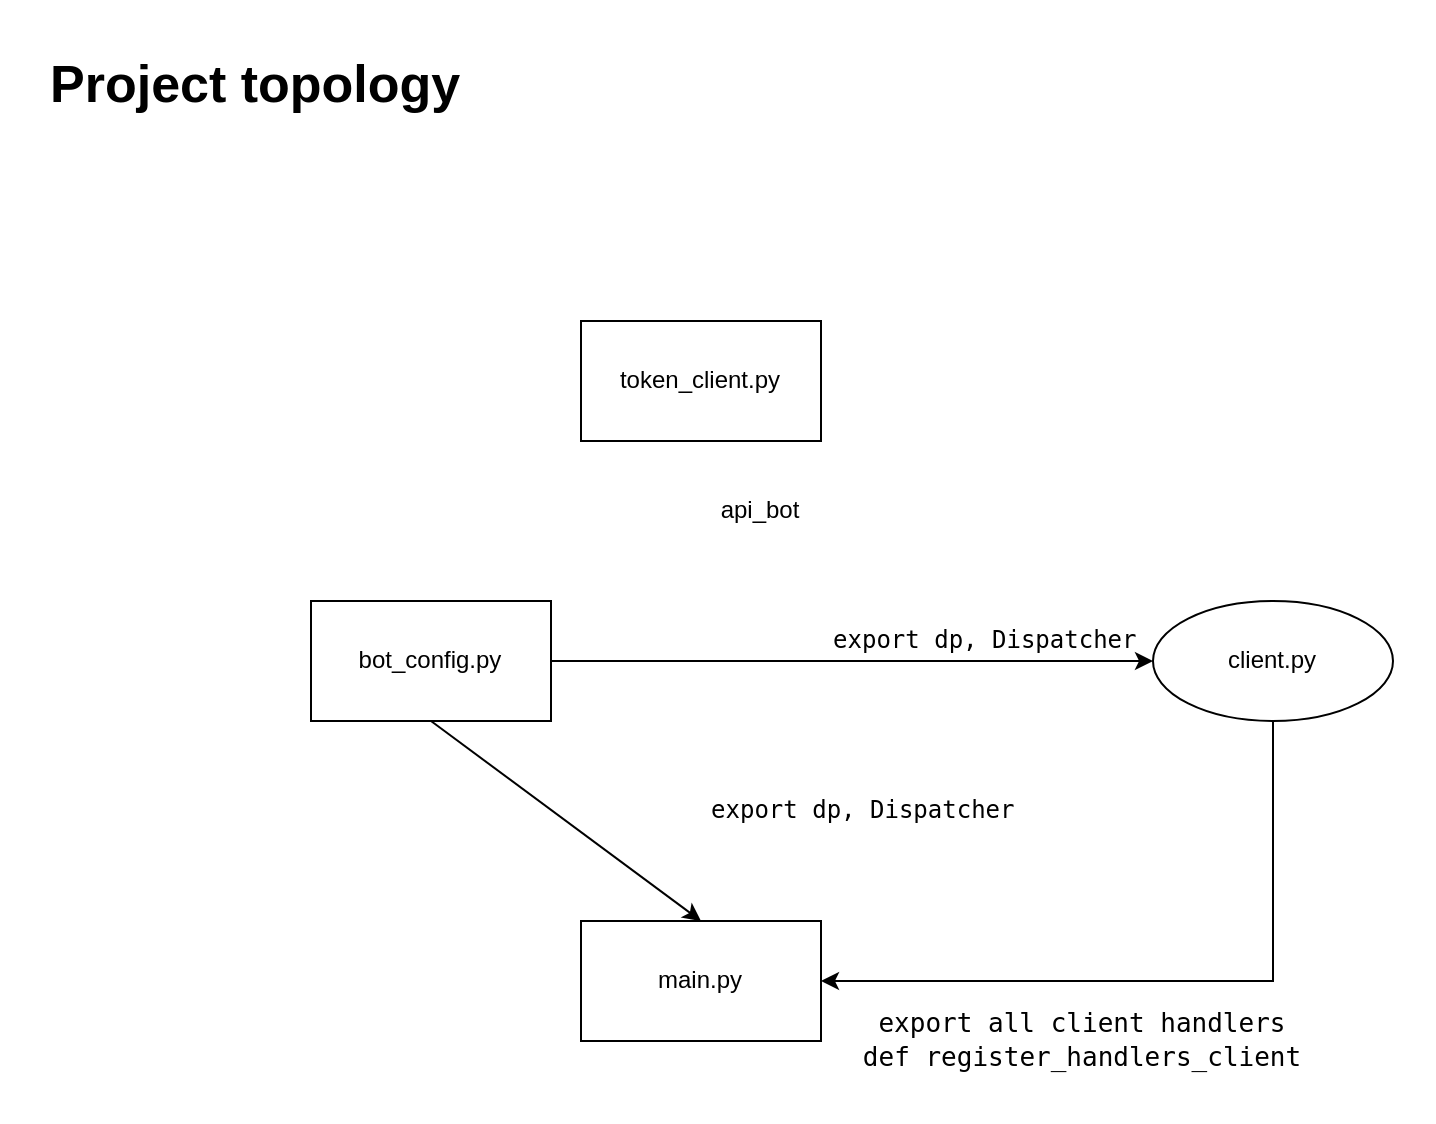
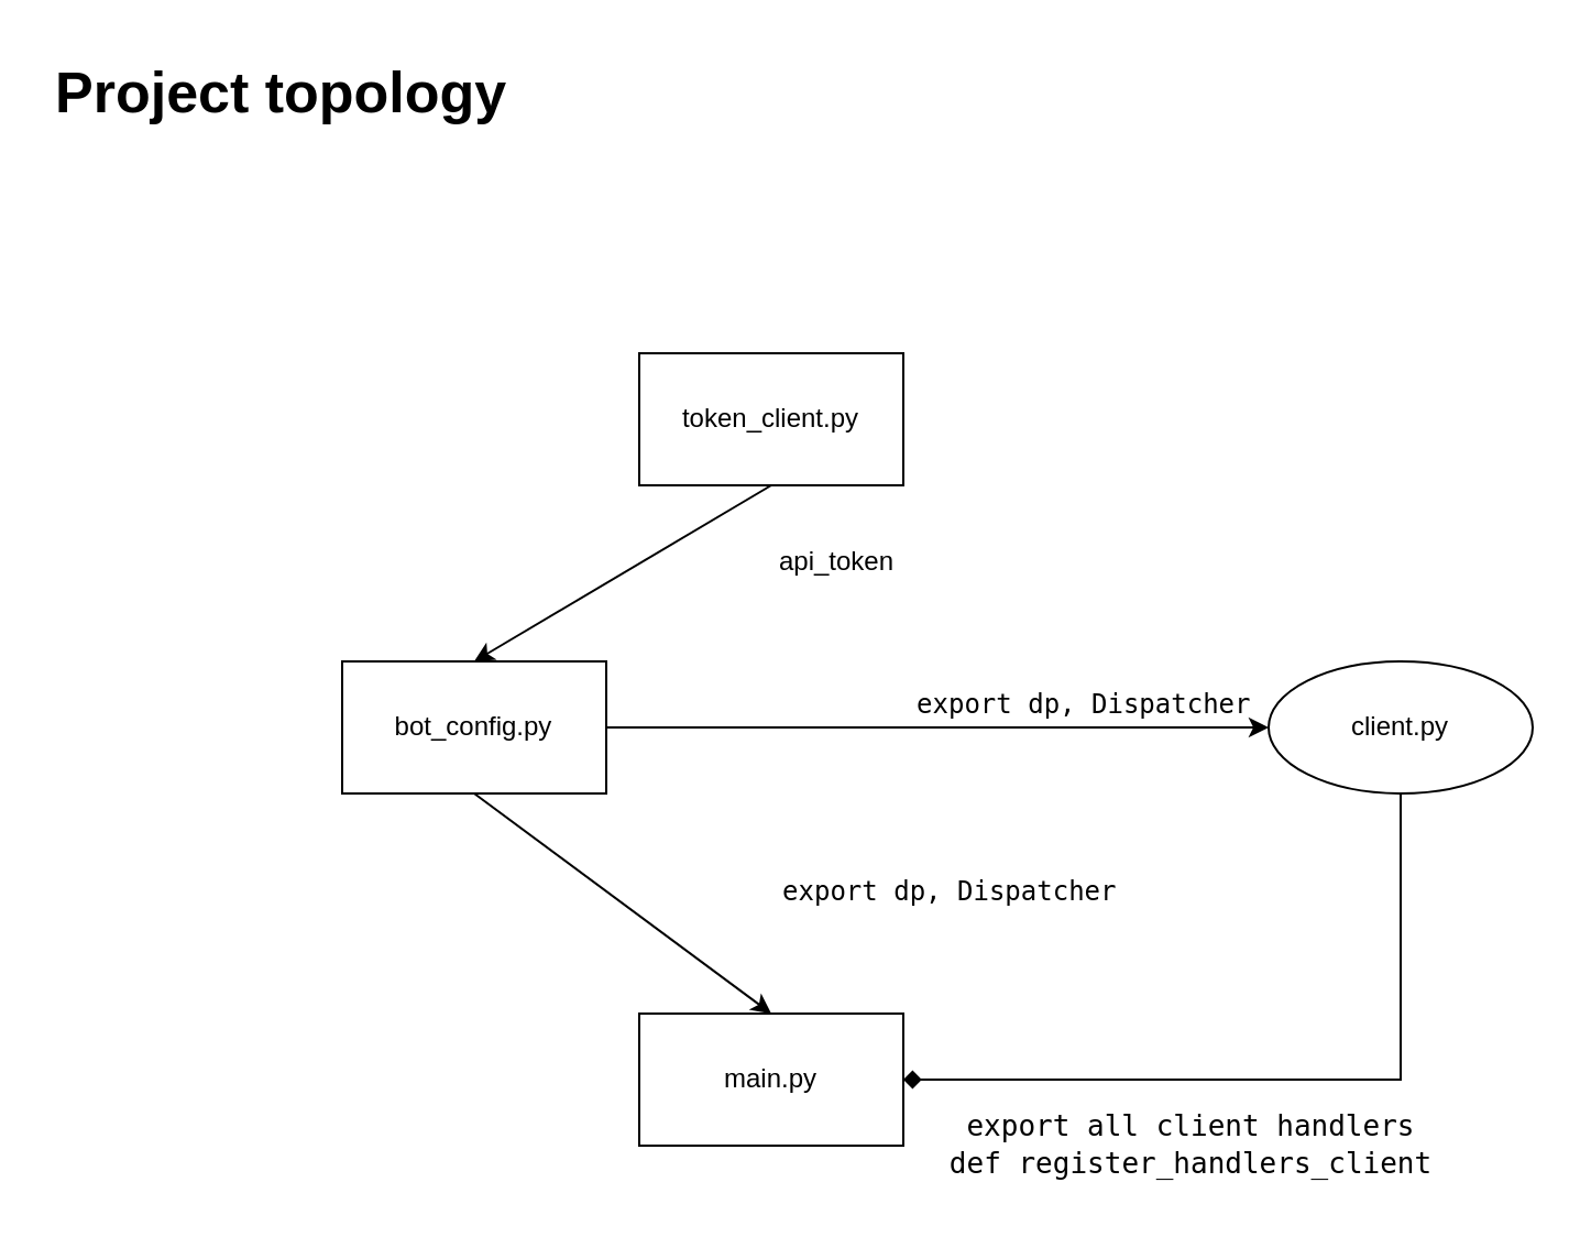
- <mxCell id="10" value="api_bot" style="text;html=1;strokeColor=none;fillColor=none;align=center;verticalAlign=middle;whiteSpace=wrap;rounded=0;" vertex="1" parent="1"><mxGeometry x="350" y="240" width="60" height="30" as="geometry" /></mxCell>
+ <mxCell id="10" value="api_token" style="text;html=1;strokeColor=none;fillColor=none;align=center;verticalAlign=middle;whiteSpace=wrap;rounded=0;" vertex="1" parent="1"><mxGeometry x="350" y="240" width="60" height="30" as="geometry" /></mxCell>
+ <mxCell id="9" value="" style="endArrow=classic;html=1;rounded=0;exitX=0.5;exitY=1;exitDx=0;exitDy=0;entryX=0.5;entryY=0;entryDx=0;entryDy=0;" edge="1" parent="1" source="8" target="3"><mxGeometry width="50" height="50" relative="1" as="geometry"><mxPoint x="326" y="500" as="sourcePoint" /><mxPoint x="376" y="450" as="targetPoint" /><Array as="points" /></mxGeometry></mxCell>
- <mxCell id="7" value="" style="endArrow=classic;html=1;rounded=0;exitX=0.5;exitY=1;exitDx=0;exitDy=0;entryX=1;entryY=0.5;entryDx=0;entryDy=0;" edge="1" parent="1" source="5" target="2"><mxGeometry width="50" height="50" relative="1" as="geometry"><mxPoint x="326" y="500" as="sourcePoint" /><mxPoint x="566" y="410" as="targetPoint" /><Array as="points"><mxPoint x="636" y="490" /></Array></mxGeometry></mxCell>
+ <mxCell id="7" value="" style="endArrow=diamond;html=1;rounded=0;exitX=0.5;exitY=1;exitDx=0;exitDy=0;entryX=1;entryY=0.5;entryDx=0;entryDy=0;" edge="1" parent="1" source="5" target="2"><mxGeometry width="50" height="50" relative="1" as="geometry"><mxPoint x="326" y="500" as="sourcePoint" /><mxPoint x="566" y="410" as="targetPoint" /><Array as="points"><mxPoint x="636" y="490" /></Array></mxGeometry></mxCell>
